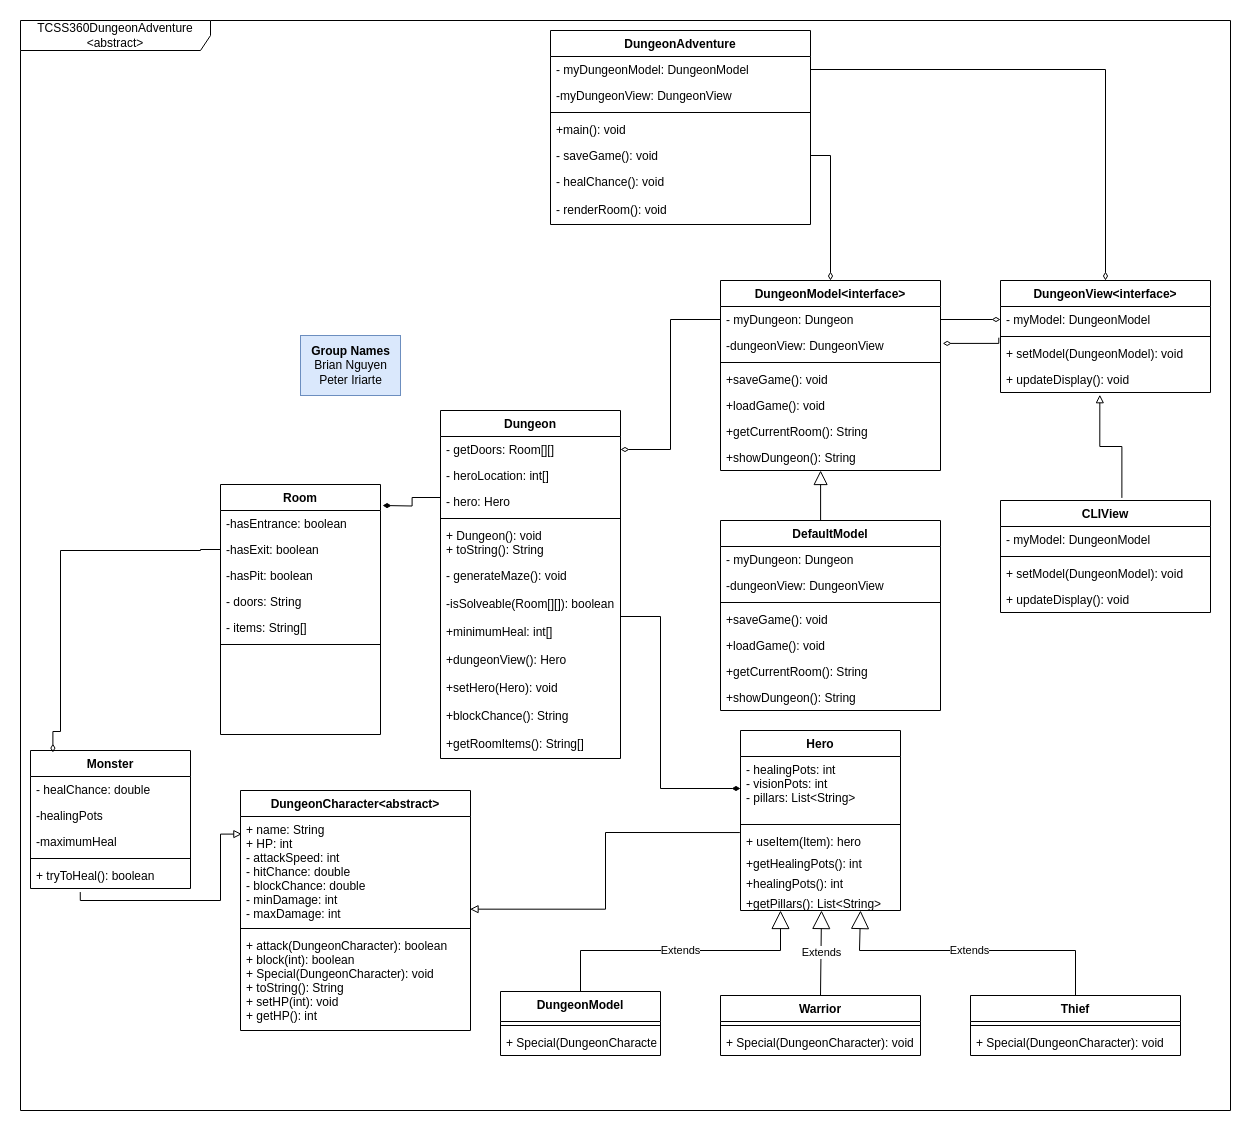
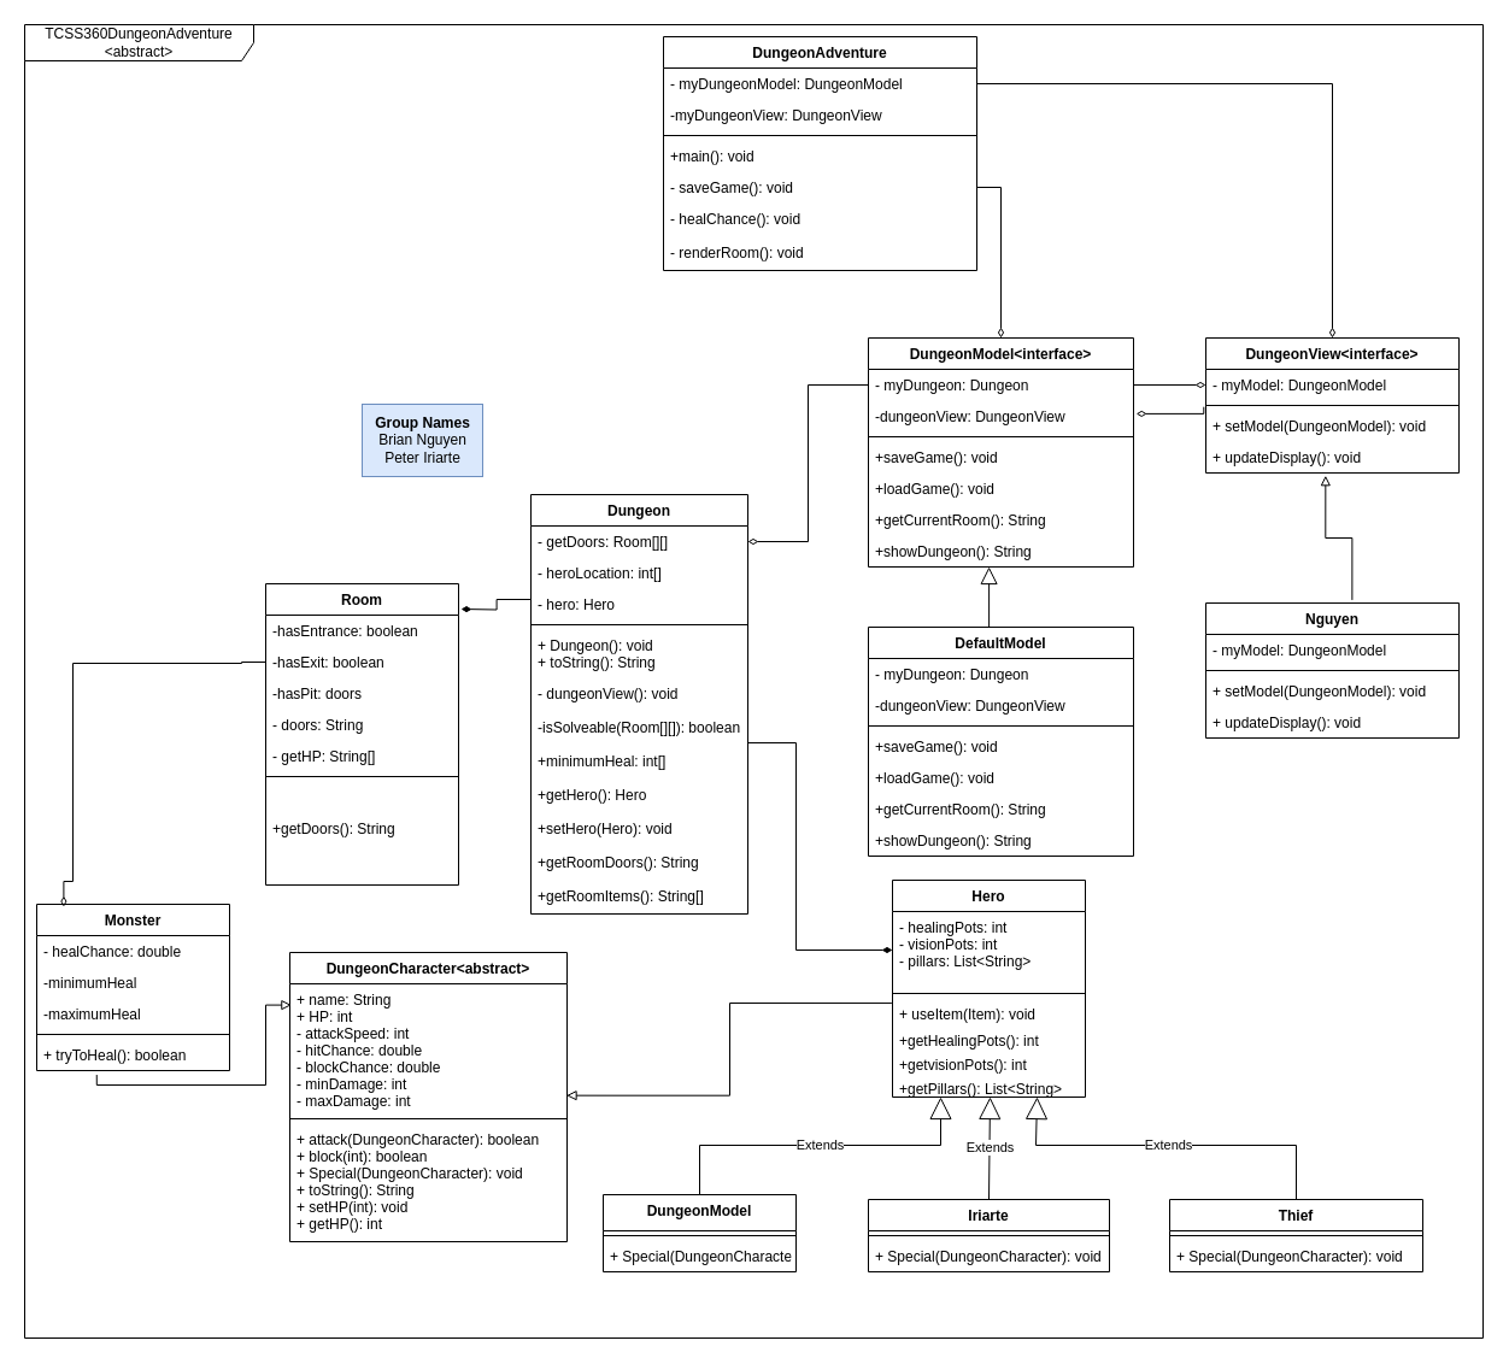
- <mxCell id="94" value="CLIView&#10;" style="swimlane;fontStyle=1;align=center;verticalAlign=top;childLayout=stackLayout;horizontal=1;startSize=26;horizontalStack=0;resizeParent=1;resizeParentMax=0;resizeLast=0;collapsible=1;marginBottom=0;" vertex="1" parent="1"><mxGeometry x="1000" y="500" width="210" height="112" as="geometry" /></mxCell>
+ <mxCell id="94" value="Nguyen&#10;" style="swimlane;fontStyle=1;align=center;verticalAlign=top;childLayout=stackLayout;horizontal=1;startSize=26;horizontalStack=0;resizeParent=1;resizeParentMax=0;resizeLast=0;collapsible=1;marginBottom=0;" vertex="1" parent="1"><mxGeometry x="1000" y="500" width="210" height="112" as="geometry" /></mxCell>
- <mxCell id="50" value="-hasPit: boolean" style="text;strokeColor=none;fillColor=none;align=left;verticalAlign=top;spacingLeft=4;spacingRight=4;overflow=hidden;rotatable=0;points=[[0,0.5],[1,0.5]];portConstraint=eastwest;" vertex="1" parent="47"><mxGeometry y="78" width="160" height="26" as="geometry" /></mxCell>
+ <mxCell id="50" value="-hasPit: doors" style="text;strokeColor=none;fillColor=none;align=left;verticalAlign=top;spacingLeft=4;spacingRight=4;overflow=hidden;rotatable=0;points=[[0,0.5],[1,0.5]];portConstraint=eastwest;" vertex="1" parent="47"><mxGeometry y="78" width="160" height="26" as="geometry" /></mxCell>
- <mxCell id="40" value="- generateMaze(): void" style="text;strokeColor=none;fillColor=none;align=left;verticalAlign=top;spacingLeft=4;spacingRight=4;overflow=hidden;rotatable=0;points=[[0,0.5],[1,0.5]];portConstraint=eastwest;" vertex="1" parent="34"><mxGeometry y="152" width="180" height="28" as="geometry" /></mxCell>
+ <mxCell id="40" value="- dungeonView(): void" style="text;strokeColor=none;fillColor=none;align=left;verticalAlign=top;spacingLeft=4;spacingRight=4;overflow=hidden;rotatable=0;points=[[0,0.5],[1,0.5]];portConstraint=eastwest;" vertex="1" parent="34"><mxGeometry y="152" width="180" height="28" as="geometry" /></mxCell>
- <mxCell id="52" value="- items: String[]" style="text;strokeColor=none;fillColor=none;align=left;verticalAlign=top;spacingLeft=4;spacingRight=4;overflow=hidden;rotatable=0;points=[[0,0.5],[1,0.5]];portConstraint=eastwest;" vertex="1" parent="47"><mxGeometry y="130" width="160" height="26" as="geometry" /></mxCell>
+ <mxCell id="52" value="- getHP: String[]" style="text;strokeColor=none;fillColor=none;align=left;verticalAlign=top;spacingLeft=4;spacingRight=4;overflow=hidden;rotatable=0;points=[[0,0.5],[1,0.5]];portConstraint=eastwest;" vertex="1" parent="47"><mxGeometry y="130" width="160" height="26" as="geometry" /></mxCell>
- <mxCell id="43" value="+dungeonView(): Hero" style="text;strokeColor=none;fillColor=none;align=left;verticalAlign=top;spacingLeft=4;spacingRight=4;overflow=hidden;rotatable=0;points=[[0,0.5],[1,0.5]];portConstraint=eastwest;" vertex="1" parent="34"><mxGeometry y="236" width="180" height="28" as="geometry" /></mxCell>
+ <mxCell id="43" value="+getHero(): Hero" style="text;strokeColor=none;fillColor=none;align=left;verticalAlign=top;spacingLeft=4;spacingRight=4;overflow=hidden;rotatable=0;points=[[0,0.5],[1,0.5]];portConstraint=eastwest;" vertex="1" parent="34"><mxGeometry y="236" width="180" height="28" as="geometry" /></mxCell>
+ <mxCell id="55" value="+getDoors(): String" style="text;strokeColor=none;fillColor=none;align=left;verticalAlign=top;spacingLeft=4;spacingRight=4;overflow=hidden;rotatable=0;points=[[0,0.5],[1,0.5]];portConstraint=eastwest;" vertex="1" parent="54"><mxGeometry y="26" width="160" height="26" as="geometry" /></mxCell>
- <mxCell id="45" value="+blockChance(): String" style="text;strokeColor=none;fillColor=none;align=left;verticalAlign=top;spacingLeft=4;spacingRight=4;overflow=hidden;rotatable=0;points=[[0,0.5],[1,0.5]];portConstraint=eastwest;" vertex="1" parent="34"><mxGeometry y="292" width="180" height="28" as="geometry" /></mxCell>
+ <mxCell id="45" value="+getRoomDoors(): String" style="text;strokeColor=none;fillColor=none;align=left;verticalAlign=top;spacingLeft=4;spacingRight=4;overflow=hidden;rotatable=0;points=[[0,0.5],[1,0.5]];portConstraint=eastwest;" vertex="1" parent="34"><mxGeometry y="292" width="180" height="28" as="geometry" /></mxCell>
- <mxCell id="5" value="-healingPots" style="text;strokeColor=none;fillColor=none;align=left;verticalAlign=top;spacingLeft=4;spacingRight=4;overflow=hidden;rotatable=0;points=[[0,0.5],[1,0.5]];portConstraint=eastwest;" vertex="1" parent="3"><mxGeometry y="52" width="160" height="26" as="geometry" /></mxCell>
+ <mxCell id="5" value="-minimumHeal" style="text;strokeColor=none;fillColor=none;align=left;verticalAlign=top;spacingLeft=4;spacingRight=4;overflow=hidden;rotatable=0;points=[[0,0.5],[1,0.5]];portConstraint=eastwest;" vertex="1" parent="3"><mxGeometry y="52" width="160" height="26" as="geometry" /></mxCell>
- <mxCell id="16" value="+ useItem(Item): hero" style="text;strokeColor=none;fillColor=none;align=left;verticalAlign=top;spacingLeft=4;spacingRight=4;overflow=hidden;rotatable=0;points=[[0,0.5],[1,0.5]];portConstraint=eastwest;" parent="13" vertex="1"><mxGeometry y="98" width="160" height="22" as="geometry" /></mxCell>
+ <mxCell id="16" value="+ useItem(Item): void" style="text;strokeColor=none;fillColor=none;align=left;verticalAlign=top;spacingLeft=4;spacingRight=4;overflow=hidden;rotatable=0;points=[[0,0.5],[1,0.5]];portConstraint=eastwest;" parent="13" vertex="1"><mxGeometry y="98" width="160" height="22" as="geometry" /></mxCell>
- <mxCell id="18" value="+healingPots(): int" style="text;strokeColor=none;fillColor=none;align=left;verticalAlign=top;spacingLeft=4;spacingRight=4;overflow=hidden;rotatable=0;points=[[0,0.5],[1,0.5]];portConstraint=eastwest;" vertex="1" parent="13"><mxGeometry y="140" width="160" height="20" as="geometry" /></mxCell>
+ <mxCell id="18" value="+getvisionPots(): int" style="text;strokeColor=none;fillColor=none;align=left;verticalAlign=top;spacingLeft=4;spacingRight=4;overflow=hidden;rotatable=0;points=[[0,0.5],[1,0.5]];portConstraint=eastwest;" vertex="1" parent="13"><mxGeometry y="140" width="160" height="20" as="geometry" /></mxCell>
- <mxCell id="73" value="Warrior" style="swimlane;fontStyle=1;align=center;verticalAlign=top;childLayout=stackLayout;horizontal=1;startSize=26;horizontalStack=0;resizeParent=1;resizeParentMax=0;resizeLast=0;collapsible=1;marginBottom=0;" parent="1" vertex="1"><mxGeometry x="720" y="995" width="200" height="60" as="geometry" /></mxCell>
+ <mxCell id="73" value="Iriarte" style="swimlane;fontStyle=1;align=center;verticalAlign=top;childLayout=stackLayout;horizontal=1;startSize=26;horizontalStack=0;resizeParent=1;resizeParentMax=0;resizeLast=0;collapsible=1;marginBottom=0;" parent="1" vertex="1"><mxGeometry x="720" y="995" width="200" height="60" as="geometry" /></mxCell>
